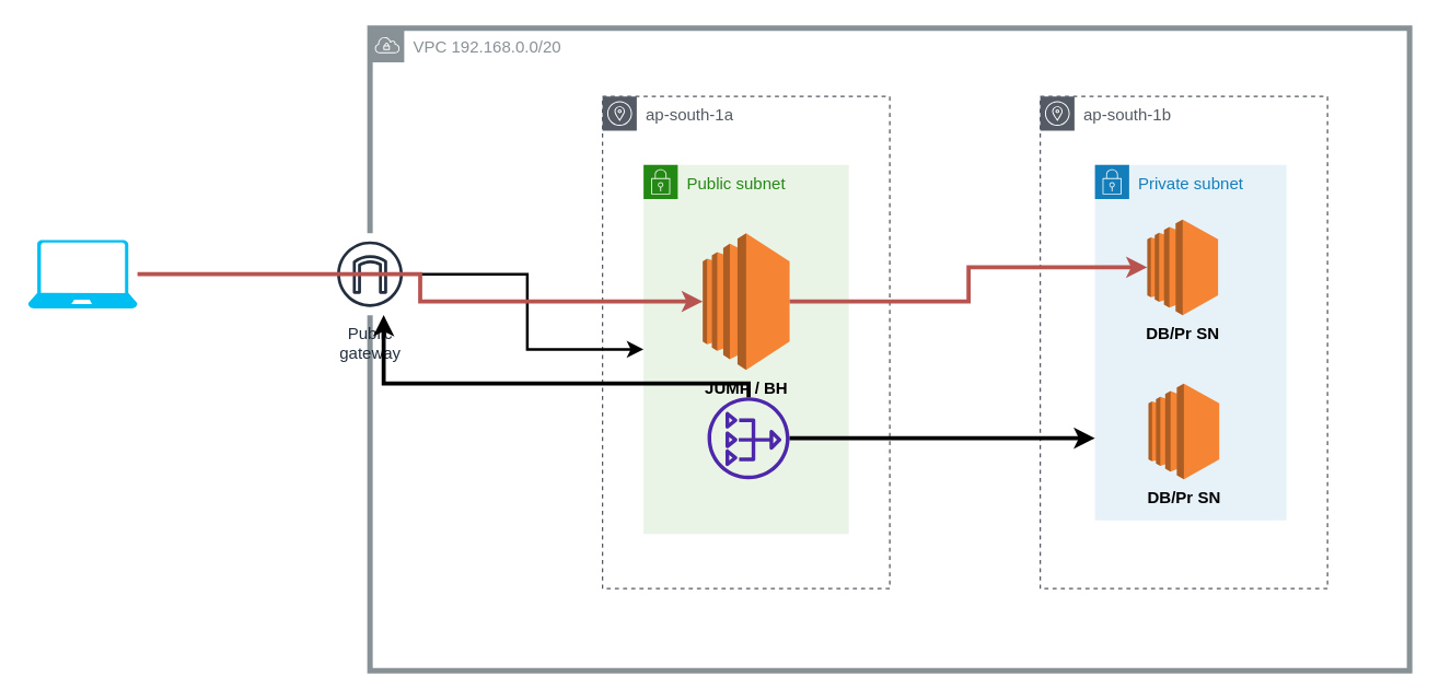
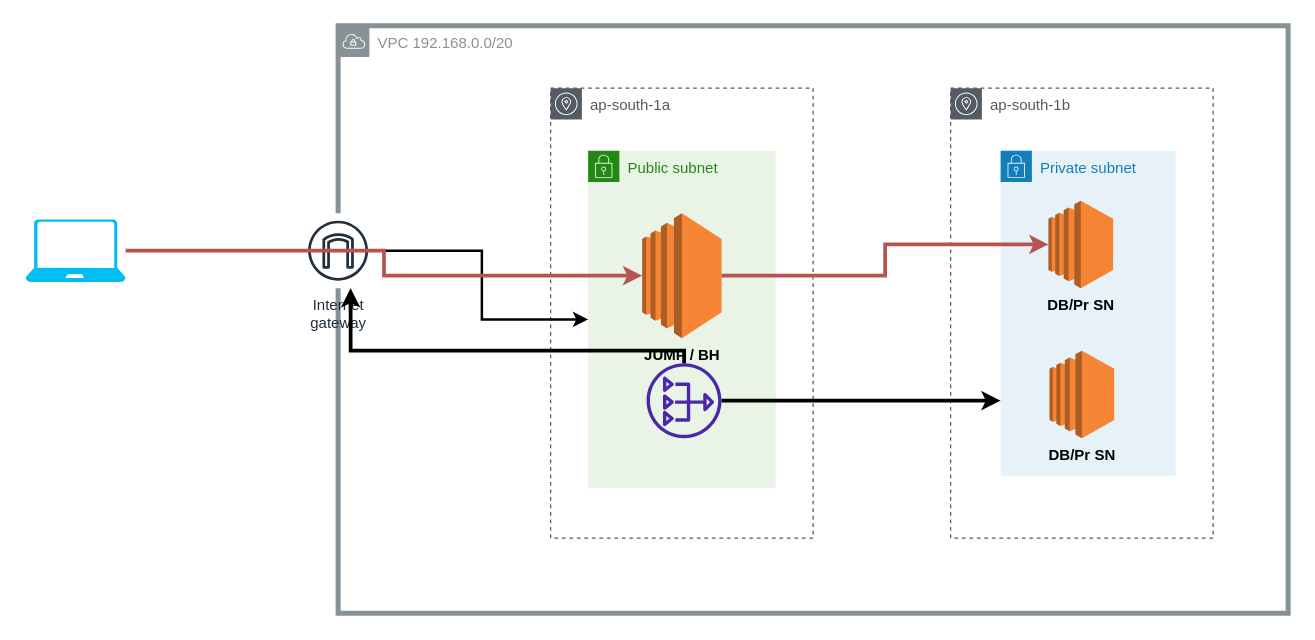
- <mxCell id="12" value="Public&#10;gateway" style="sketch=0;outlineConnect=0;fontColor=#232F3E;gradientColor=none;strokeColor=#232F3E;fillColor=#ffffff;dashed=0;verticalLabelPosition=bottom;verticalAlign=top;align=center;html=1;fontSize=12;fontStyle=0;aspect=fixed;shape=mxgraph.aws4.resourceIcon;resIcon=mxgraph.aws4.internet_gateway;" vertex="1" parent="1"><mxGeometry x="240" y="170" width="60" height="60" as="geometry" /></mxCell>
+ <mxCell id="12" value="Internet&#10;gateway" style="sketch=0;outlineConnect=0;fontColor=#232F3E;gradientColor=none;strokeColor=#232F3E;fillColor=#ffffff;dashed=0;verticalLabelPosition=bottom;verticalAlign=top;align=center;html=1;fontSize=12;fontStyle=0;aspect=fixed;shape=mxgraph.aws4.resourceIcon;resIcon=mxgraph.aws4.internet_gateway;" vertex="1" parent="1"><mxGeometry x="240" y="170" width="60" height="60" as="geometry" /></mxCell>
